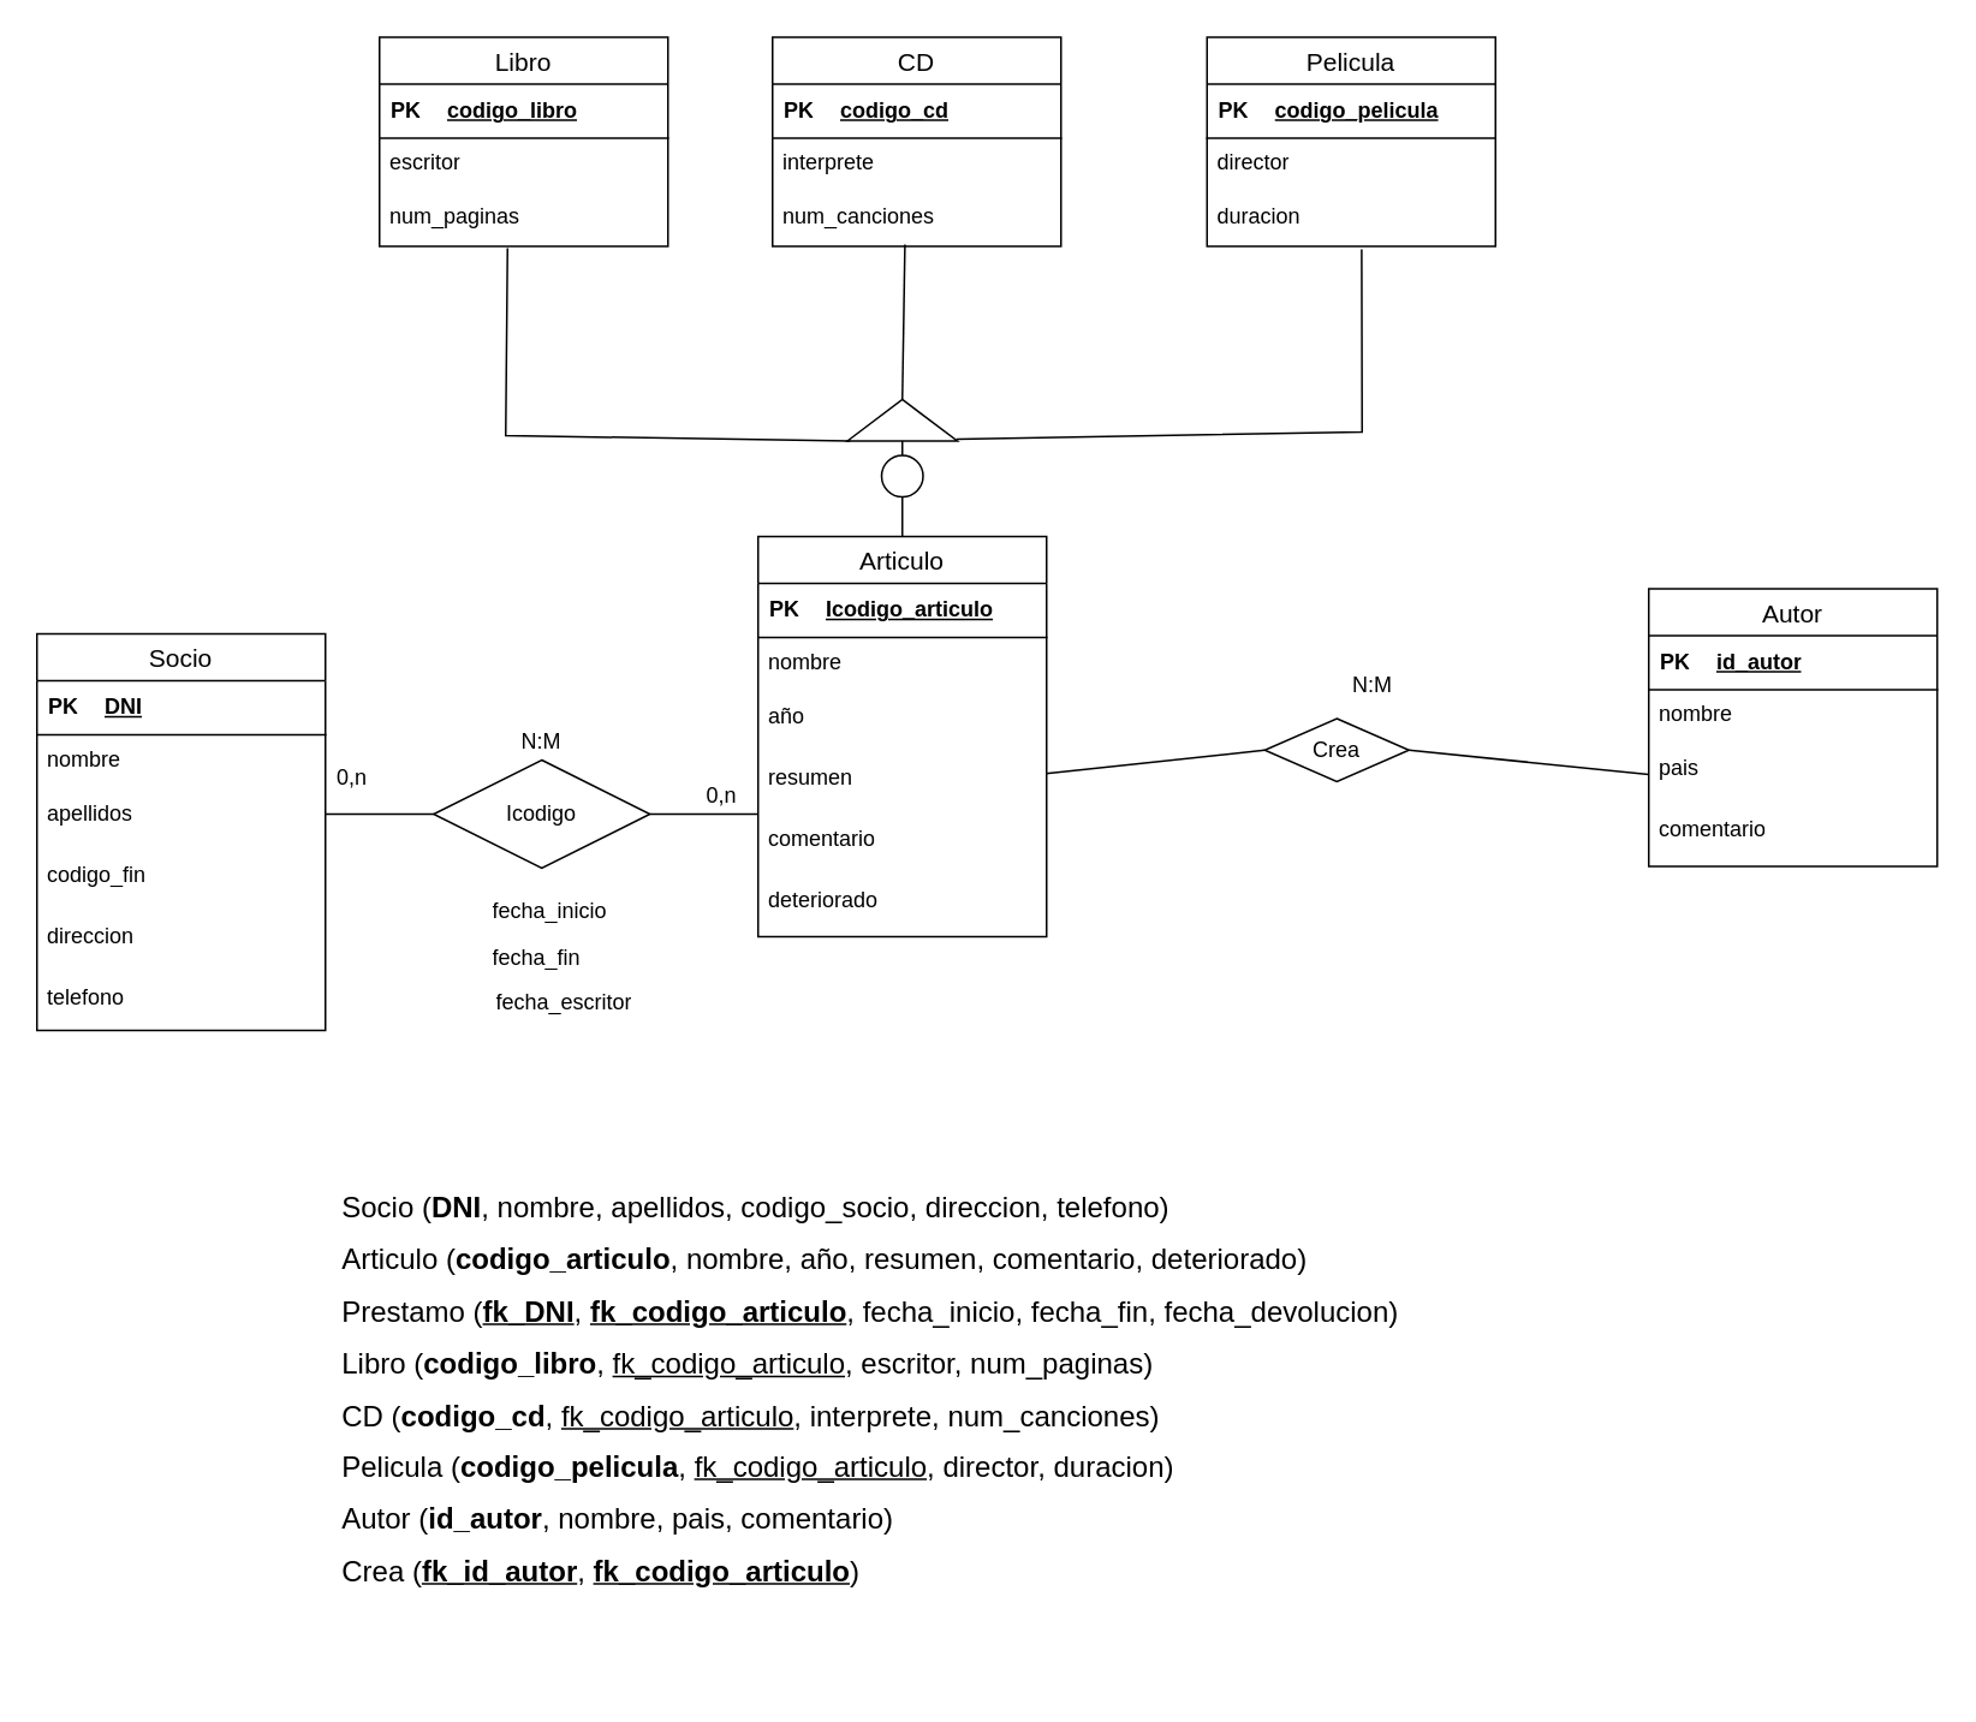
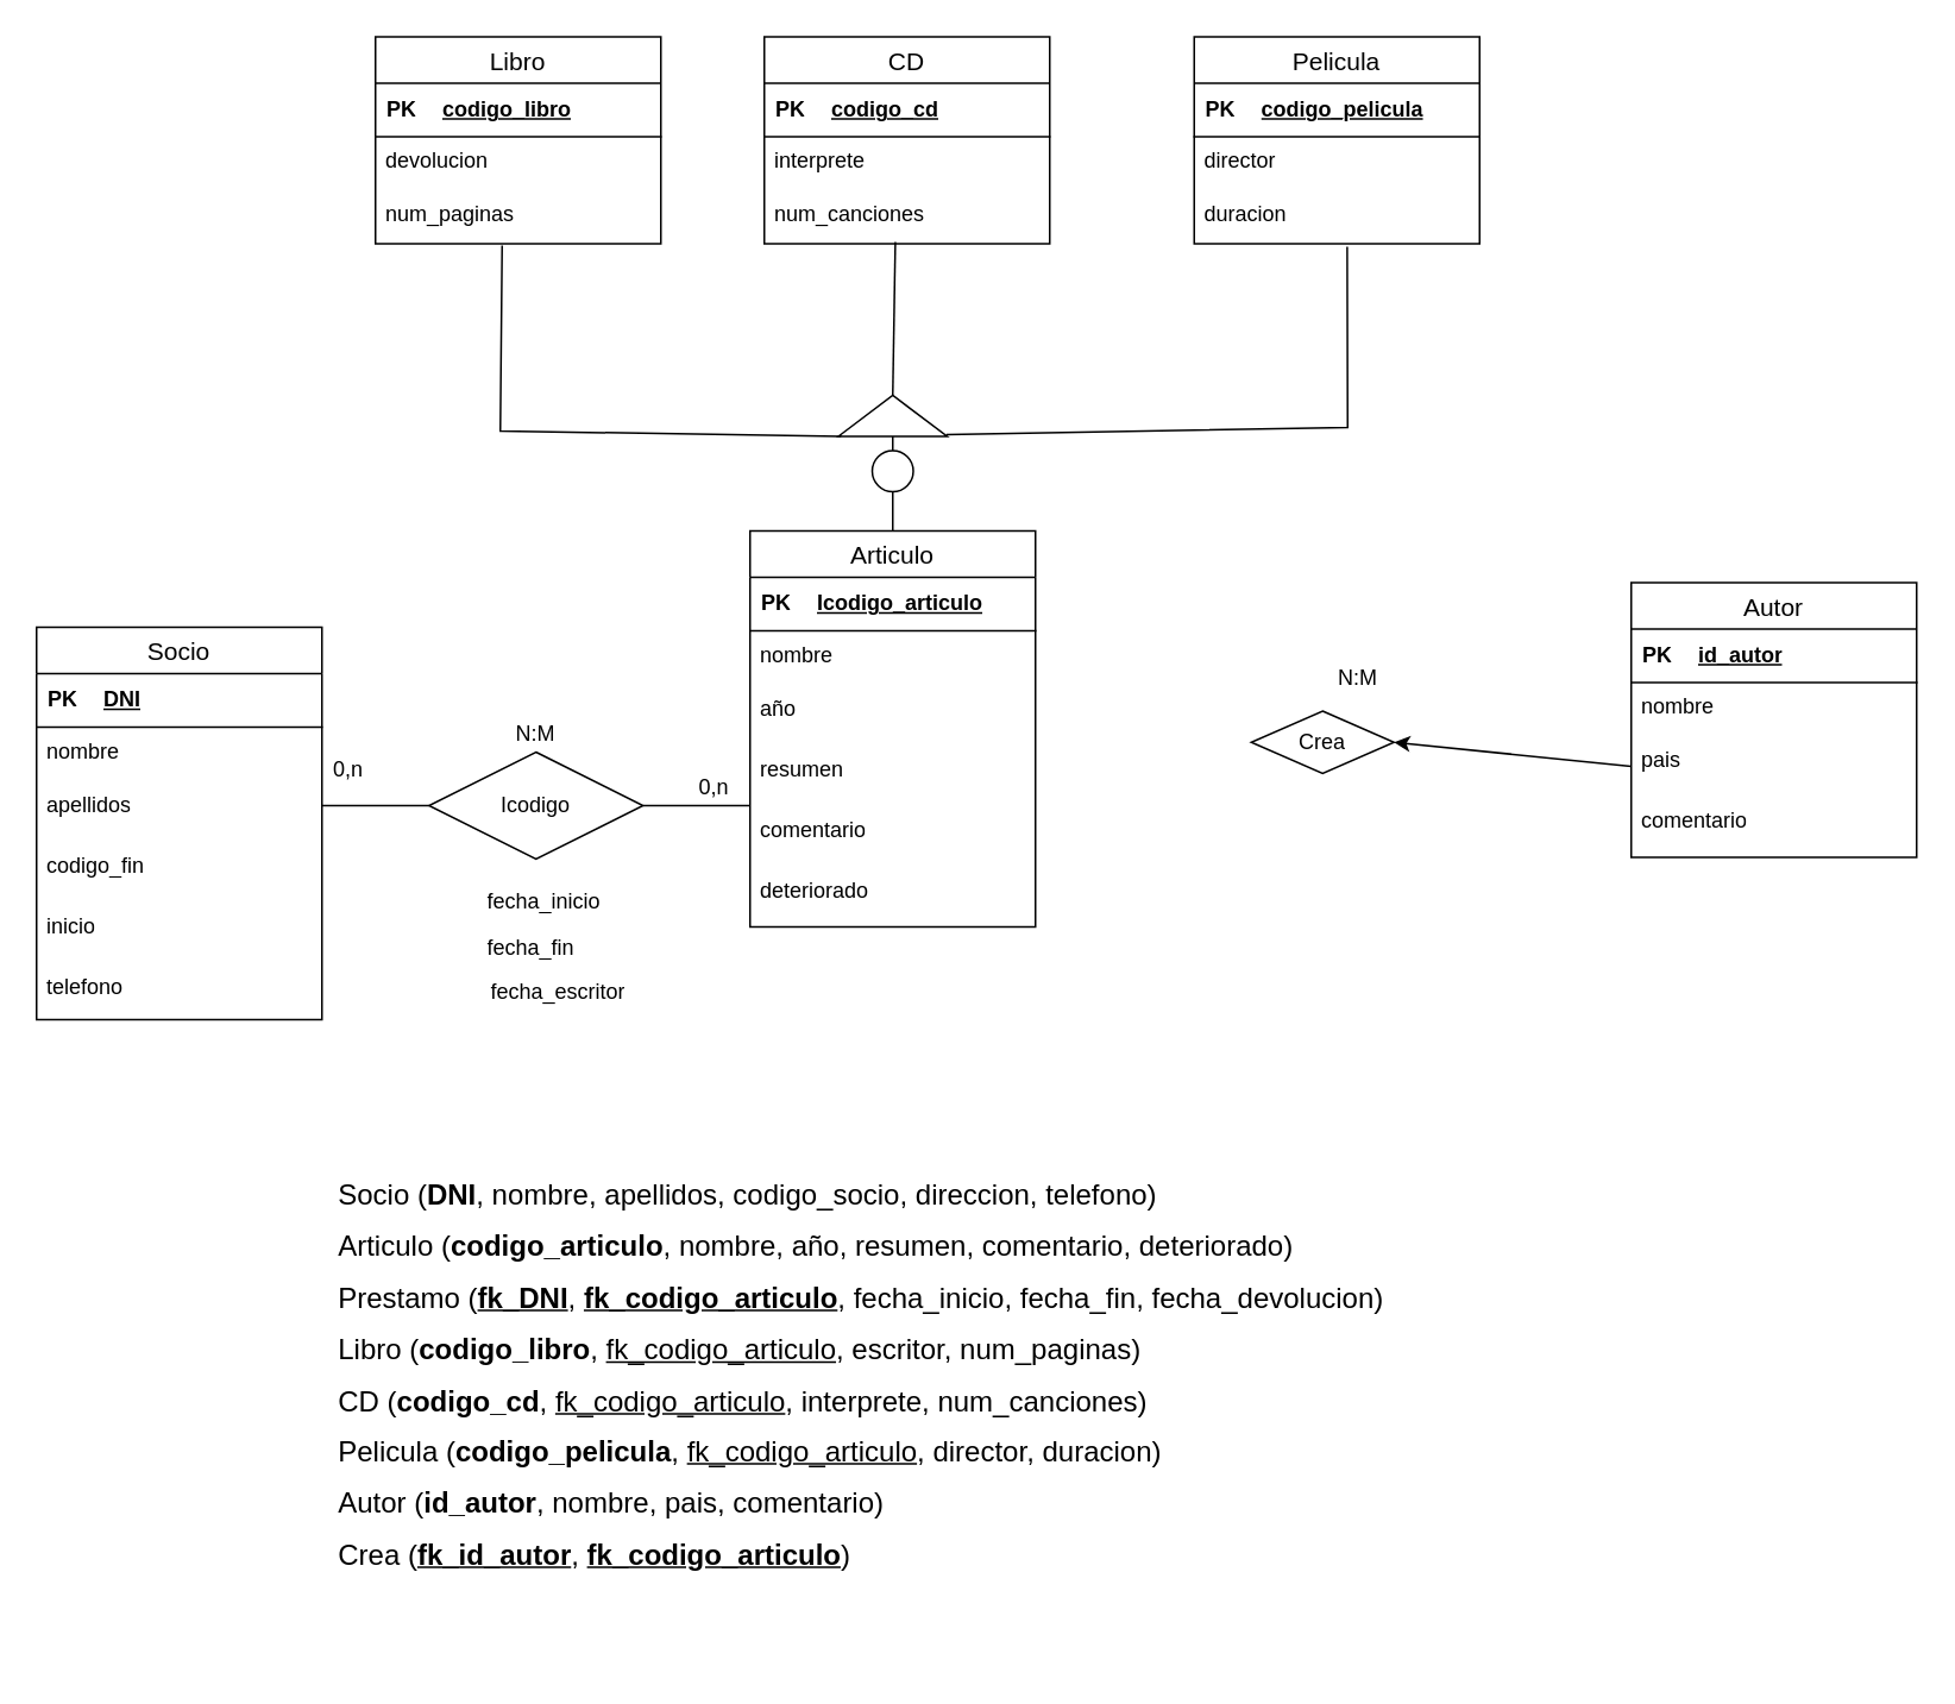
- <mxCell id="55" value="escritor" style="text;strokeColor=none;fillColor=none;spacingLeft=4;spacingRight=4;overflow=hidden;rotatable=0;points=[[0,0.5],[1,0.5]];portConstraint=eastwest;fontSize=12;whiteSpace=wrap;html=1;" vertex="1" parent="50"><mxGeometry y="56" width="160" height="30" as="geometry" /></mxCell>
+ <mxCell id="55" value="devolucion" style="text;strokeColor=none;fillColor=none;spacingLeft=4;spacingRight=4;overflow=hidden;rotatable=0;points=[[0,0.5],[1,0.5]];portConstraint=eastwest;fontSize=12;whiteSpace=wrap;html=1;" vertex="1" parent="50"><mxGeometry y="56" width="160" height="30" as="geometry" /></mxCell>
- <mxCell id="40" value="" style="endArrow=none;html=1;rounded=0;exitX=0;exitY=0.5;exitDx=0;exitDy=0;entryX=1;entryY=0.5;entryDx=0;entryDy=0;" parent="1" source="37" target="39" edge="1"><mxGeometry width="50" height="50" relative="1" as="geometry"><mxPoint x="624" y="251" as="sourcePoint" /><mxPoint x="761" y="443" as="targetPoint" /></mxGeometry></mxCell>
+ <mxCell id="40" value="" style="endArrow=classic;html=1;rounded=0;exitX=0;exitY=0.5;exitDx=0;exitDy=0;entryX=1;entryY=0.5;entryDx=0;entryDy=0;" parent="1" source="37" target="39" edge="1"><mxGeometry width="50" height="50" relative="1" as="geometry"><mxPoint x="624" y="251" as="sourcePoint" /><mxPoint x="761" y="443" as="targetPoint" /></mxGeometry></mxCell>
- <mxCell id="64" value="" style="endArrow=none;html=1;rounded=0;exitX=0;exitY=0.5;exitDx=0;exitDy=0;entryX=0.998;entryY=0.339;entryDx=0;entryDy=0;entryPerimeter=0;" edge="1" parent="1" source="39" target="19"><mxGeometry width="50" height="50" relative="1" as="geometry"><mxPoint x="677" y="429" as="sourcePoint" /><mxPoint x="584" y="431" as="targetPoint" /></mxGeometry></mxCell>
- <mxCell id="10" value="direccion" style="text;strokeColor=none;fillColor=none;spacingLeft=4;spacingRight=4;overflow=hidden;rotatable=0;points=[[0,0.5],[1,0.5]];portConstraint=eastwest;fontSize=12;whiteSpace=wrap;html=1;" parent="2" vertex="1"><mxGeometry y="154" width="160" height="34" as="geometry" /></mxCell>
+ <mxCell id="10" value="inicio" style="text;strokeColor=none;fillColor=none;spacingLeft=4;spacingRight=4;overflow=hidden;rotatable=0;points=[[0,0.5],[1,0.5]];portConstraint=eastwest;fontSize=12;whiteSpace=wrap;html=1;" parent="2" vertex="1"><mxGeometry y="154" width="160" height="34" as="geometry" /></mxCell>
